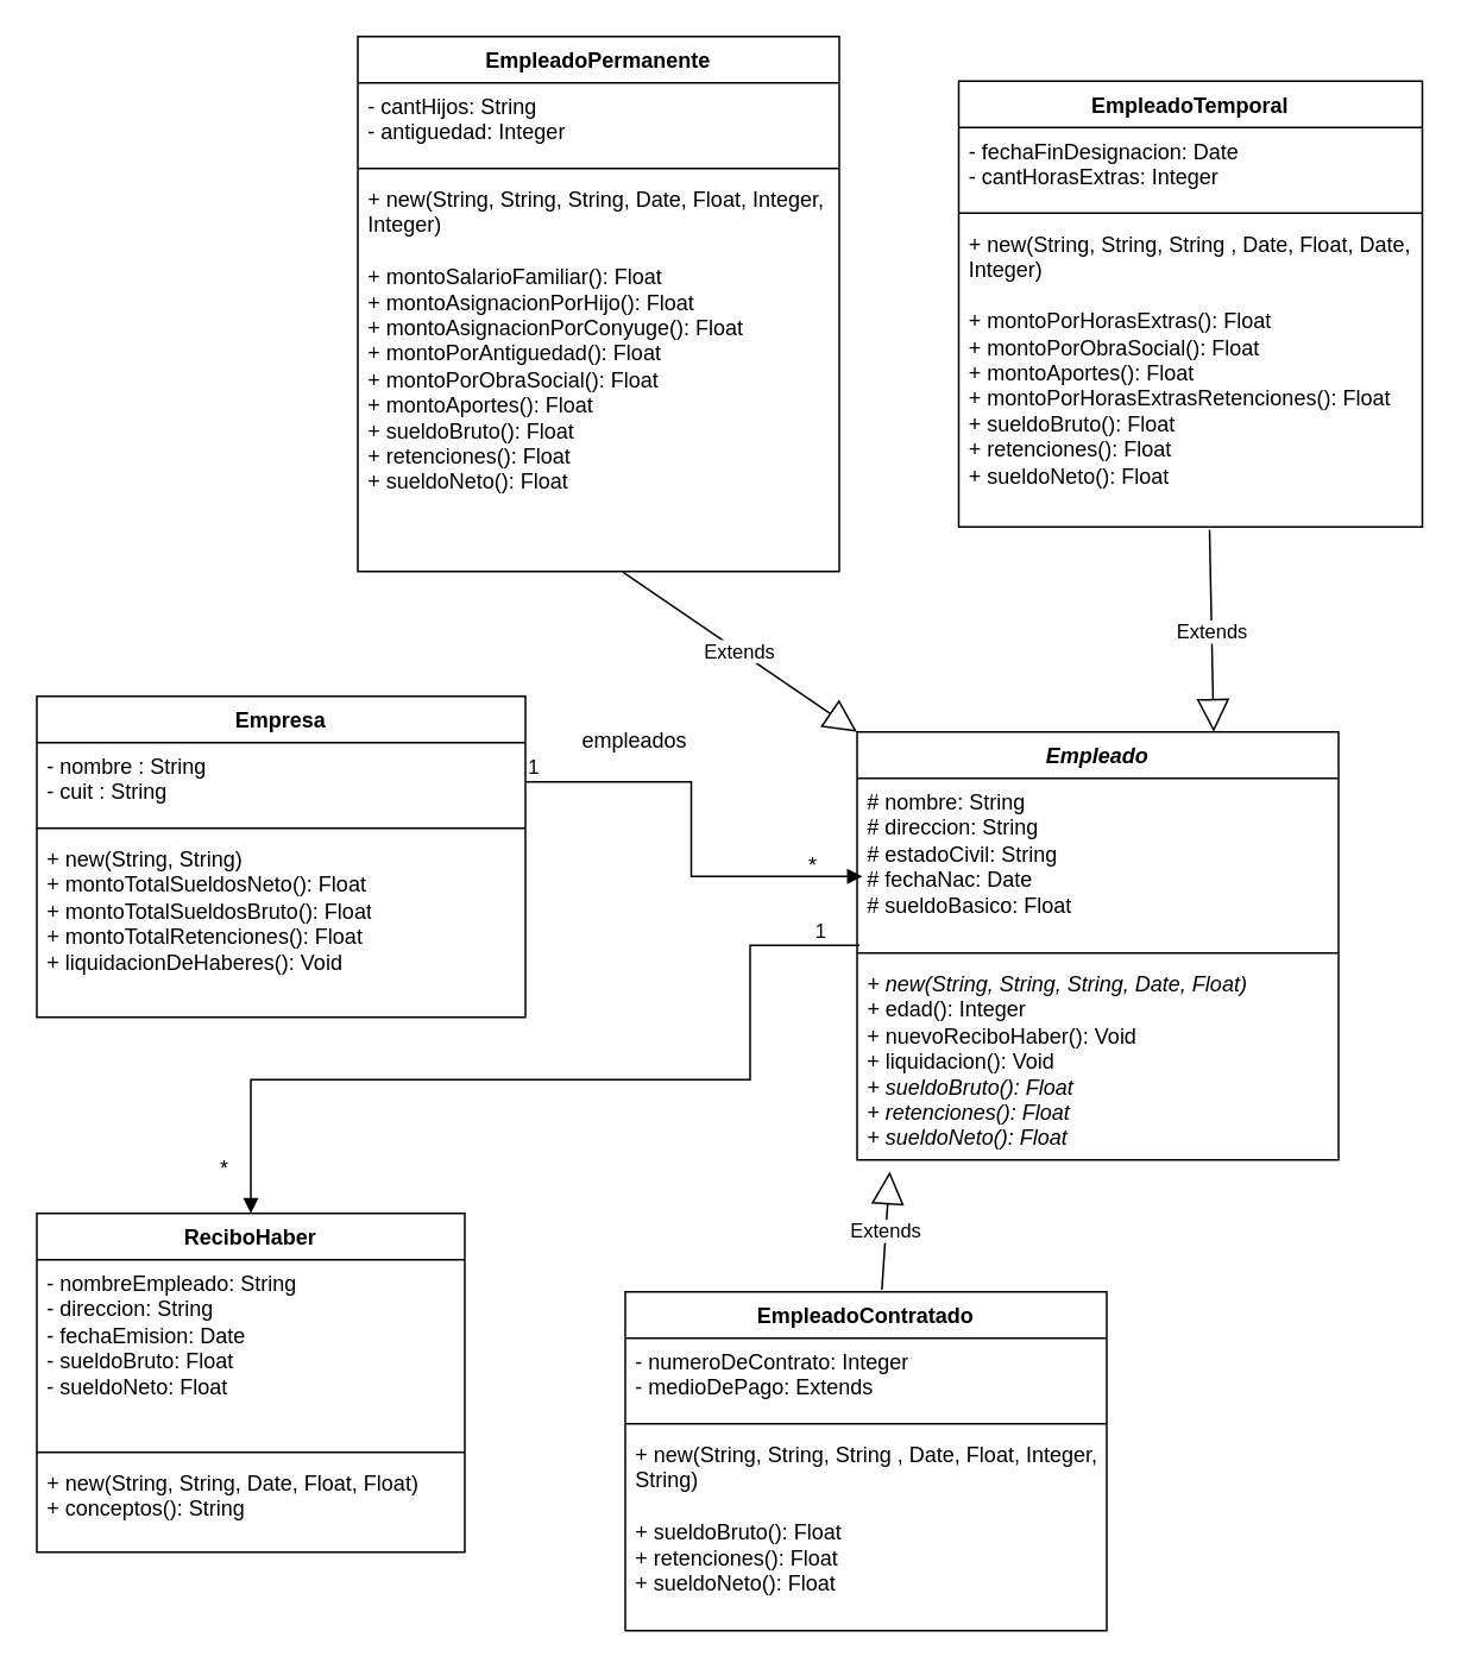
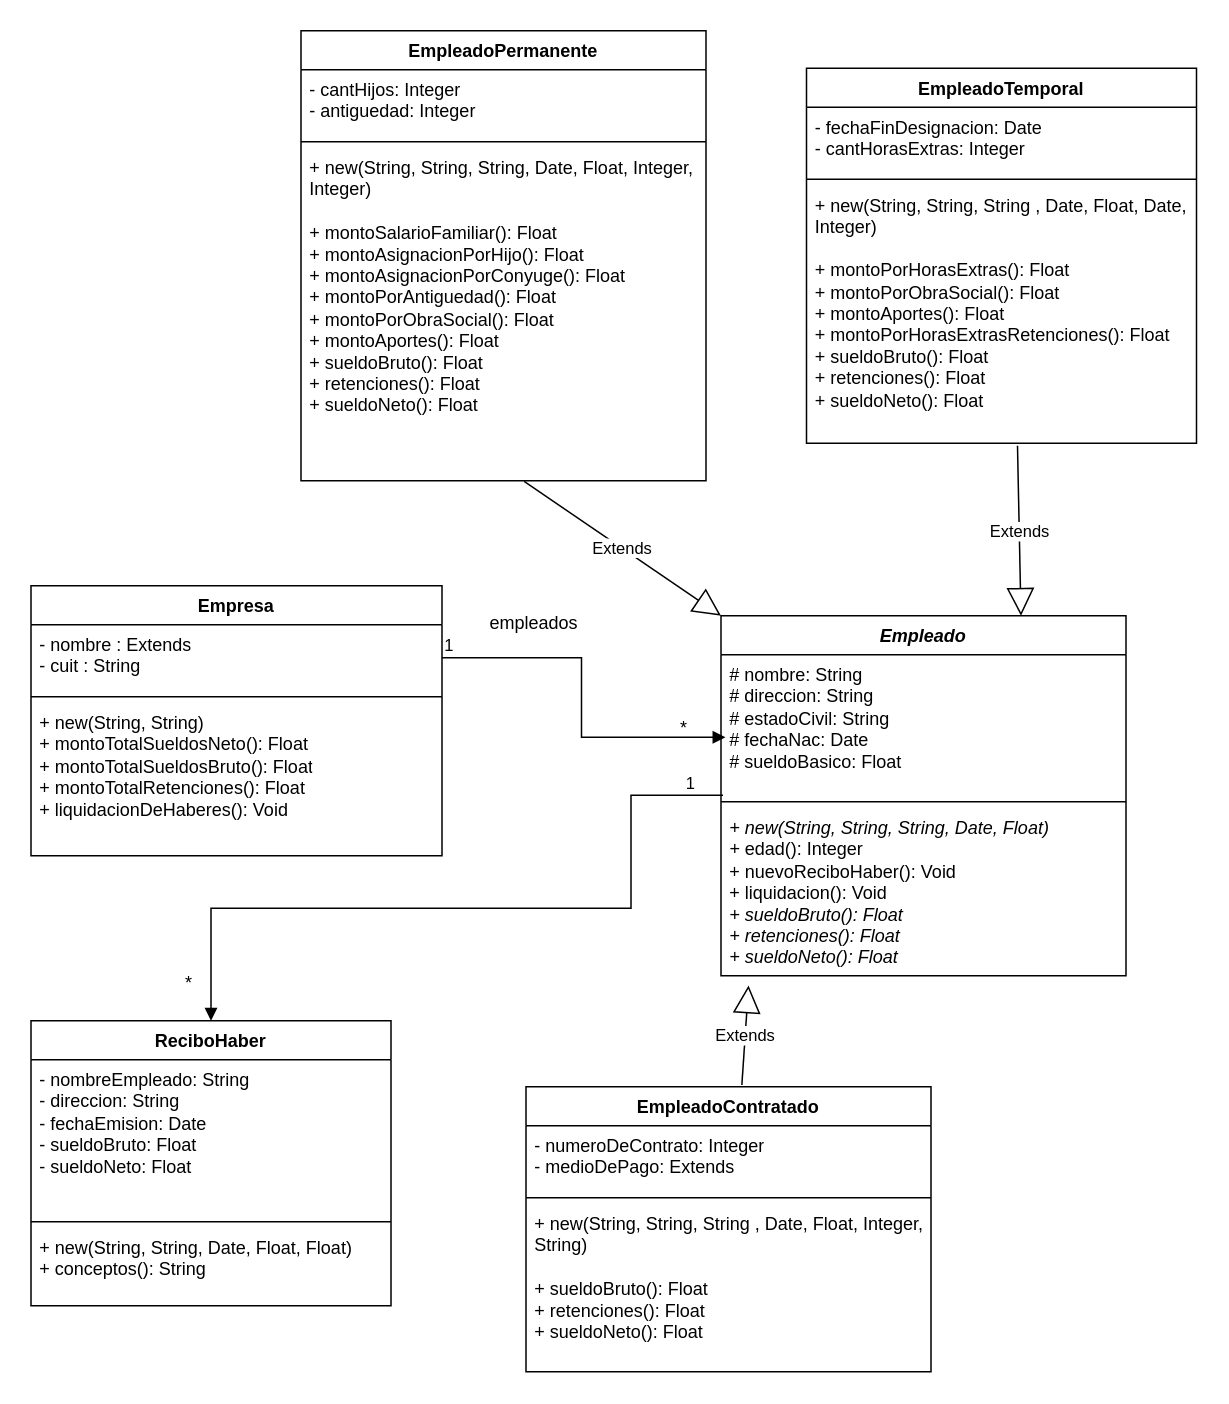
- <mxCell id="26" value="- cantHijos: String&lt;div&gt;- antiguedad: Integer&lt;/div&gt;" style="text;strokeColor=none;fillColor=none;align=left;verticalAlign=top;spacingLeft=4;spacingRight=4;overflow=hidden;rotatable=0;points=[[0,0.5],[1,0.5]];portConstraint=eastwest;whiteSpace=wrap;html=1;" vertex="1" parent="25"><mxGeometry y="26" width="270" height="44" as="geometry" /></mxCell>
+ <mxCell id="26" value="- cantHijos: Integer&lt;div&gt;- antiguedad: Integer&lt;/div&gt;" style="text;strokeColor=none;fillColor=none;align=left;verticalAlign=top;spacingLeft=4;spacingRight=4;overflow=hidden;rotatable=0;points=[[0,0.5],[1,0.5]];portConstraint=eastwest;whiteSpace=wrap;html=1;" vertex="1" parent="25"><mxGeometry y="26" width="270" height="44" as="geometry" /></mxCell>
- <mxCell id="3" value="- nombre : String&lt;div&gt;- cuit : String&lt;/div&gt;&lt;div&gt;&lt;br&gt;&lt;div&gt;&lt;br&gt;&lt;/div&gt;&lt;/div&gt;" style="text;strokeColor=none;fillColor=none;align=left;verticalAlign=top;spacingLeft=4;spacingRight=4;overflow=hidden;rotatable=0;points=[[0,0.5],[1,0.5]];portConstraint=eastwest;whiteSpace=wrap;html=1;" vertex="1" parent="2"><mxGeometry y="26" width="274" height="44" as="geometry" /></mxCell>
+ <mxCell id="3" value="- nombre : Extends&lt;div&gt;- cuit : String&lt;/div&gt;&lt;div&gt;&lt;br&gt;&lt;div&gt;&lt;br&gt;&lt;/div&gt;&lt;/div&gt;" style="text;strokeColor=none;fillColor=none;align=left;verticalAlign=top;spacingLeft=4;spacingRight=4;overflow=hidden;rotatable=0;points=[[0,0.5],[1,0.5]];portConstraint=eastwest;whiteSpace=wrap;html=1;" vertex="1" parent="2"><mxGeometry y="26" width="274" height="44" as="geometry" /></mxCell>
